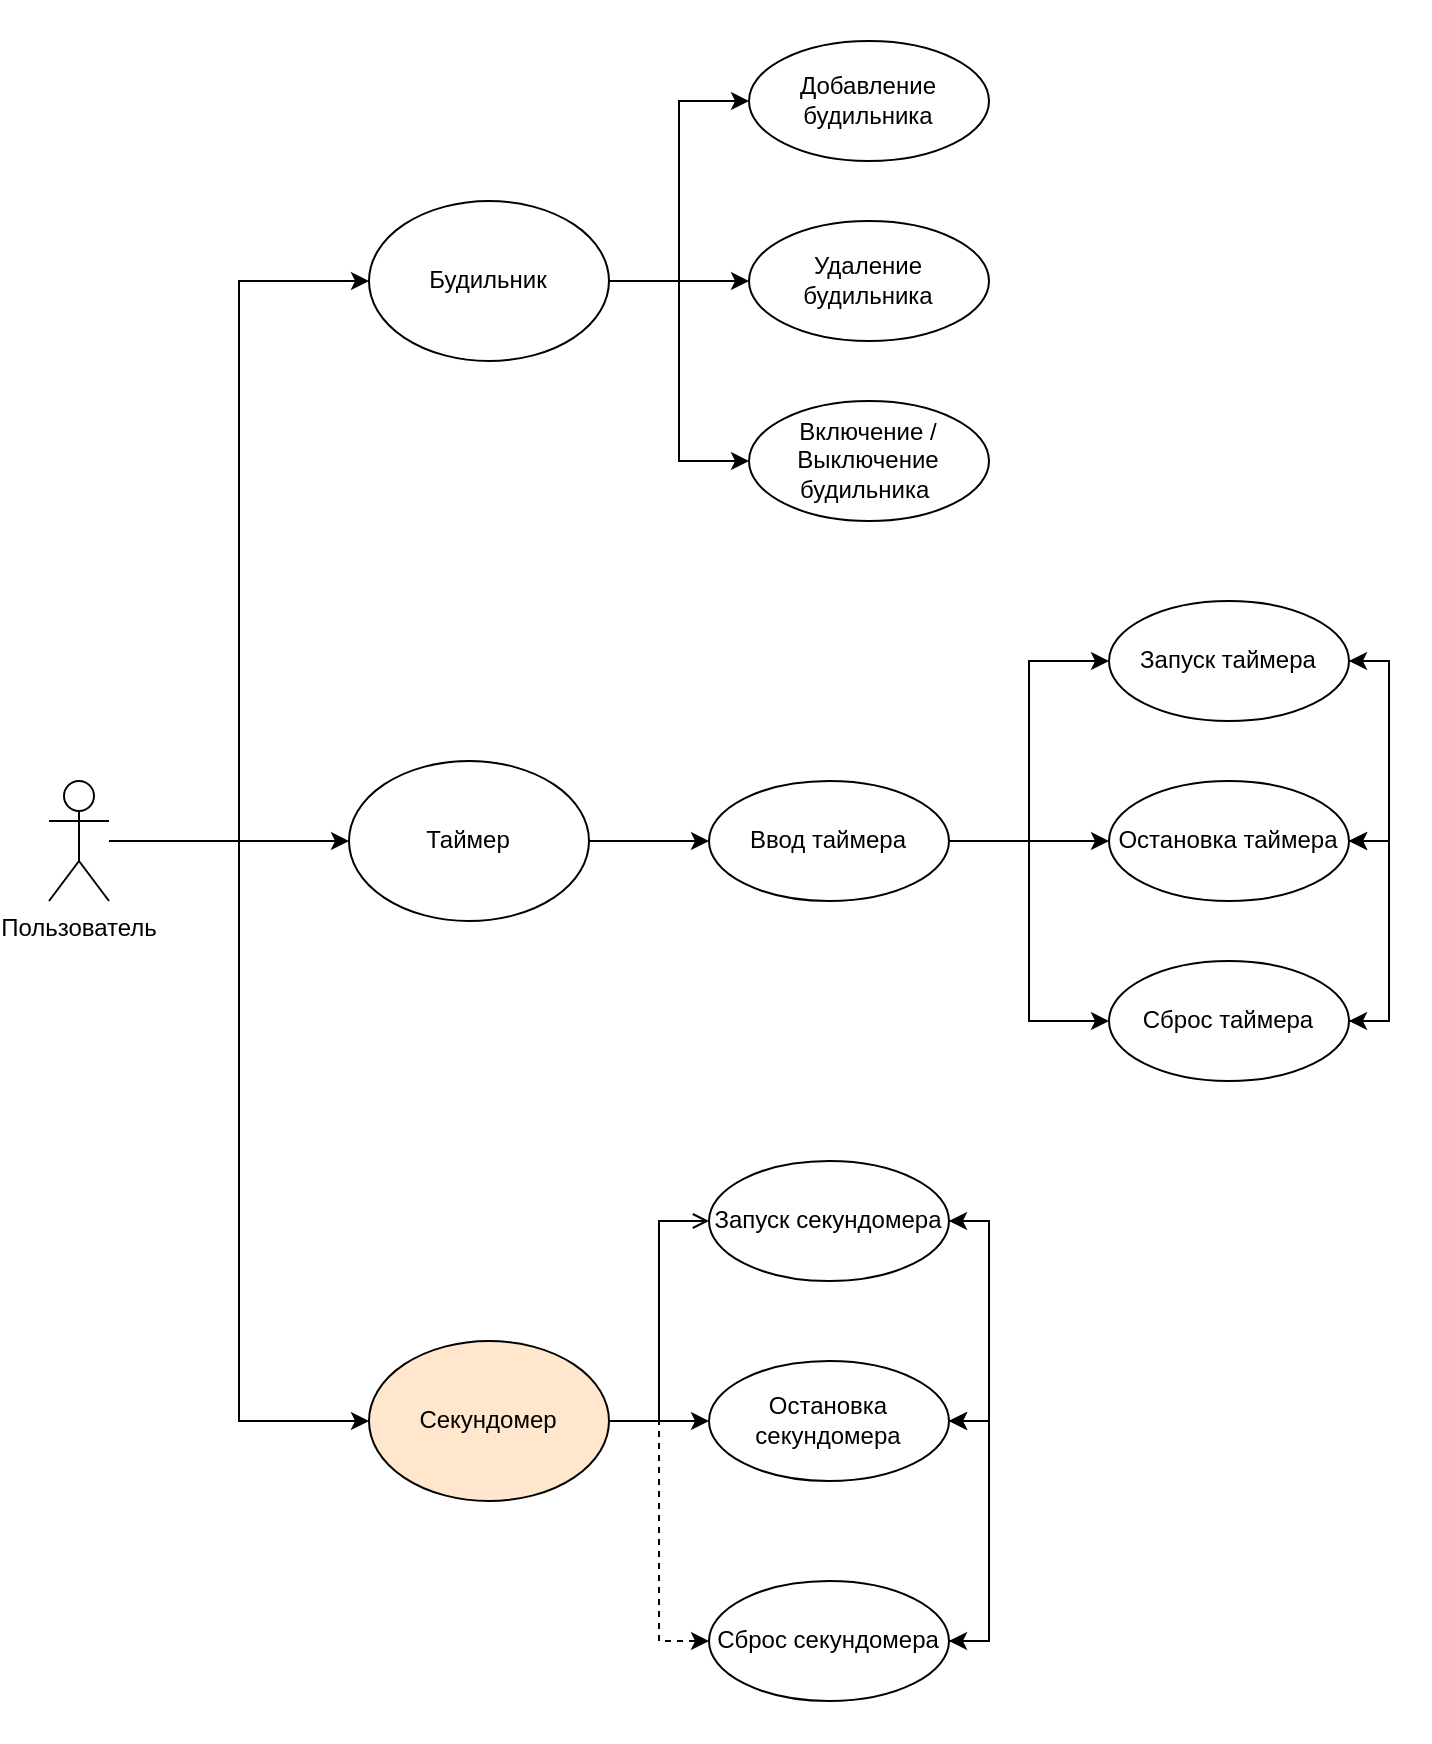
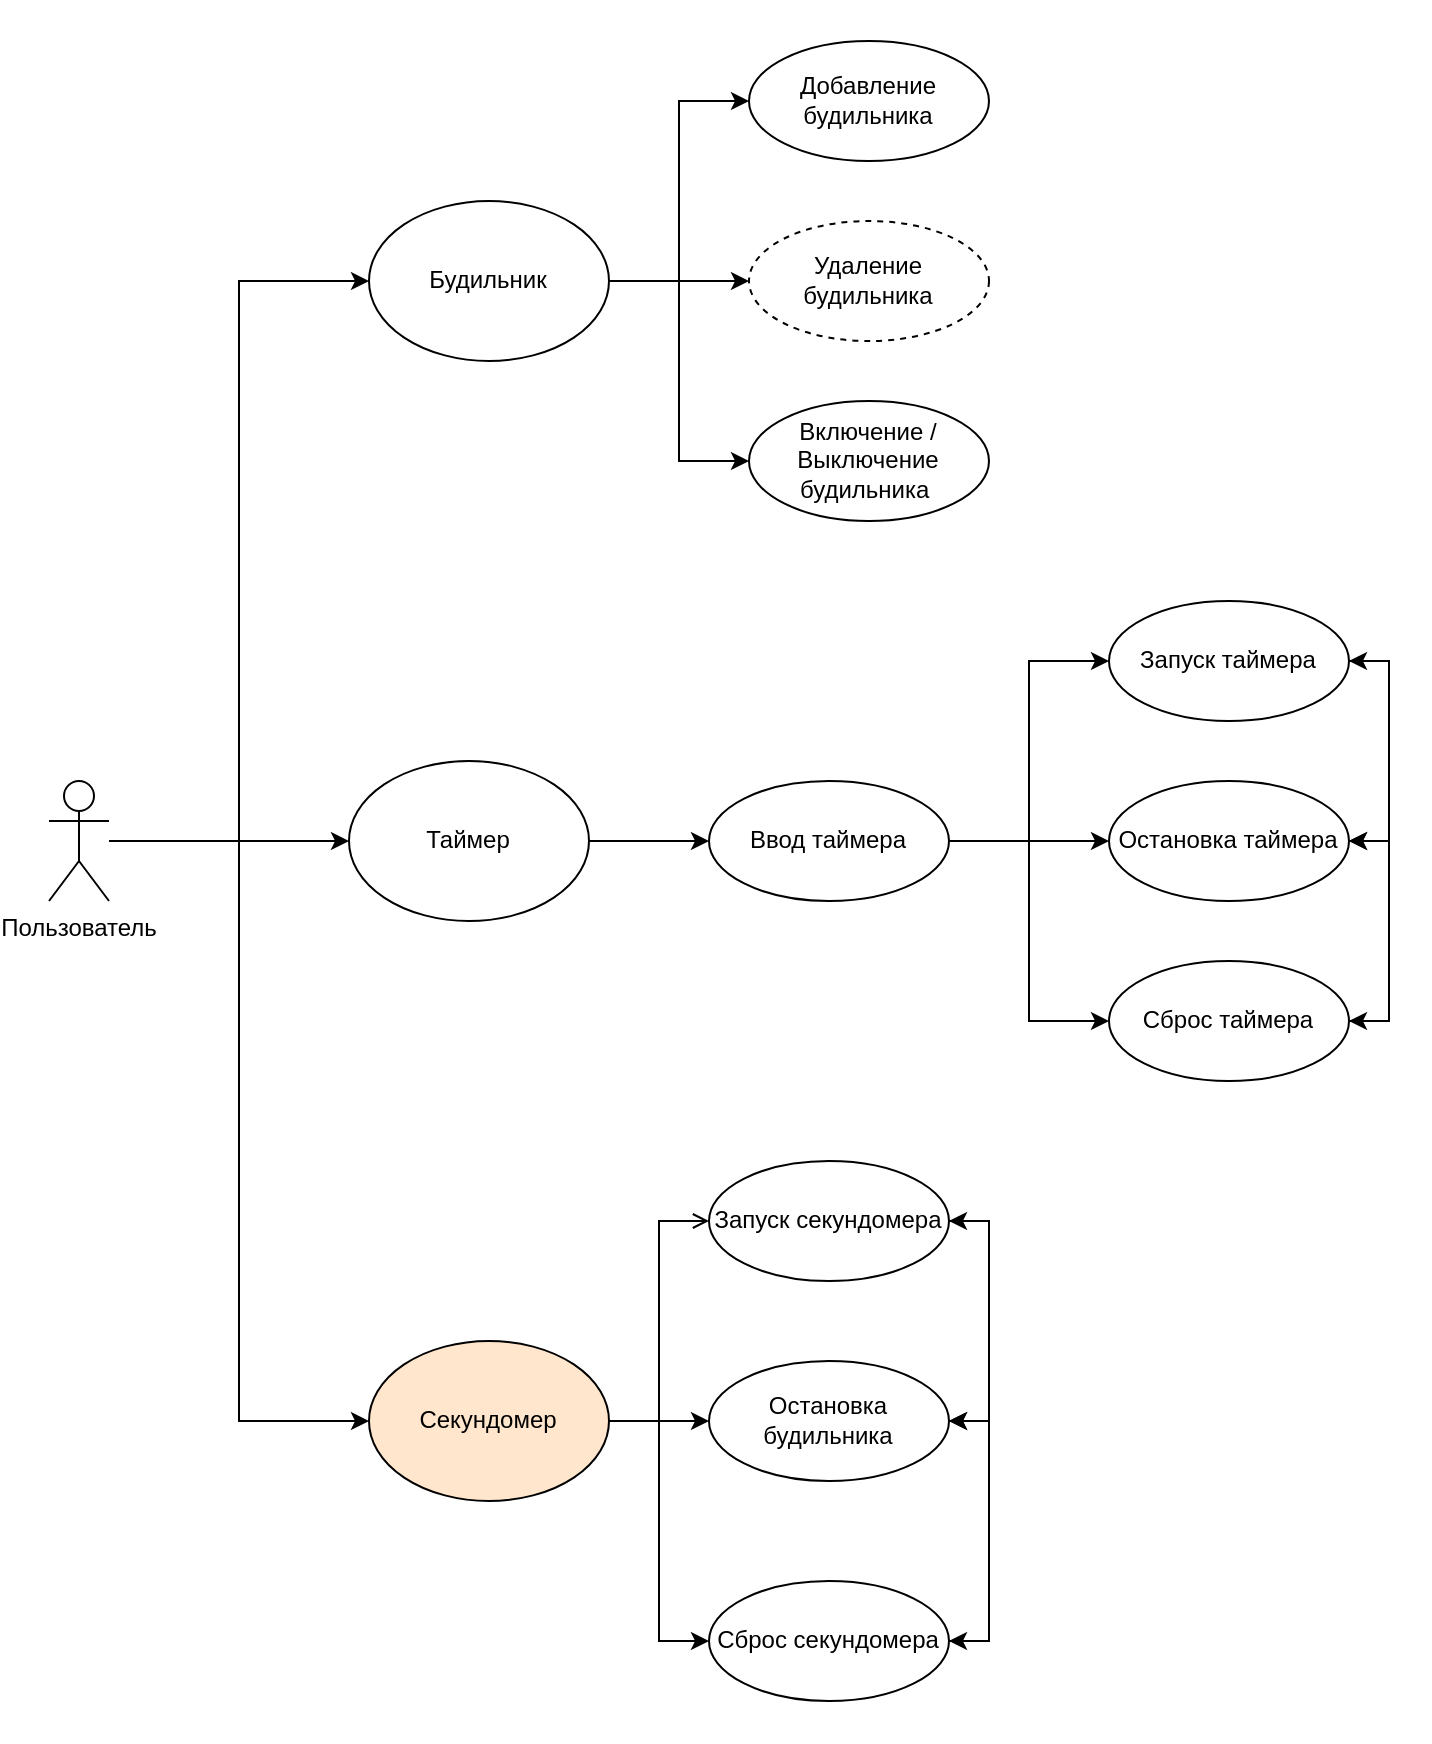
- <mxCell id="17" value="Удаление будильника" style="ellipse;whiteSpace=wrap;html=1;" vertex="1" parent="1"><mxGeometry x="370" y="110" width="120" height="60" as="geometry" /></mxCell>
+ <mxCell id="17" value="Удаление будильника" style="ellipse;whiteSpace=wrap;html=1;dashed=1;" vertex="1" parent="1"><mxGeometry x="370" y="110" width="120" height="60" as="geometry" /></mxCell>
- <mxCell id="34" value="Остановка секундомера" style="ellipse;whiteSpace=wrap;html=1;" vertex="1" parent="1"><mxGeometry x="350" y="680" width="120" height="60" as="geometry" /></mxCell>
+ <mxCell id="34" value="Остановка будильника" style="ellipse;whiteSpace=wrap;html=1;" vertex="1" parent="1"><mxGeometry x="350" y="680" width="120" height="60" as="geometry" /></mxCell>
- <mxCell id="14" style="edgeStyle=orthogonalEdgeStyle;rounded=0;orthogonalLoop=1;jettySize=auto;html=1;entryX=0;entryY=0.5;entryDx=0;entryDy=0;dashed=1;" edge="1" parent="1" source="15" target="36"><mxGeometry relative="1" as="geometry" /></mxCell>
+ <mxCell id="14" style="edgeStyle=orthogonalEdgeStyle;rounded=0;orthogonalLoop=1;jettySize=auto;html=1;entryX=0;entryY=0.5;entryDx=0;entryDy=0;" edge="1" parent="1" source="15" target="36"><mxGeometry relative="1" as="geometry" /></mxCell>
